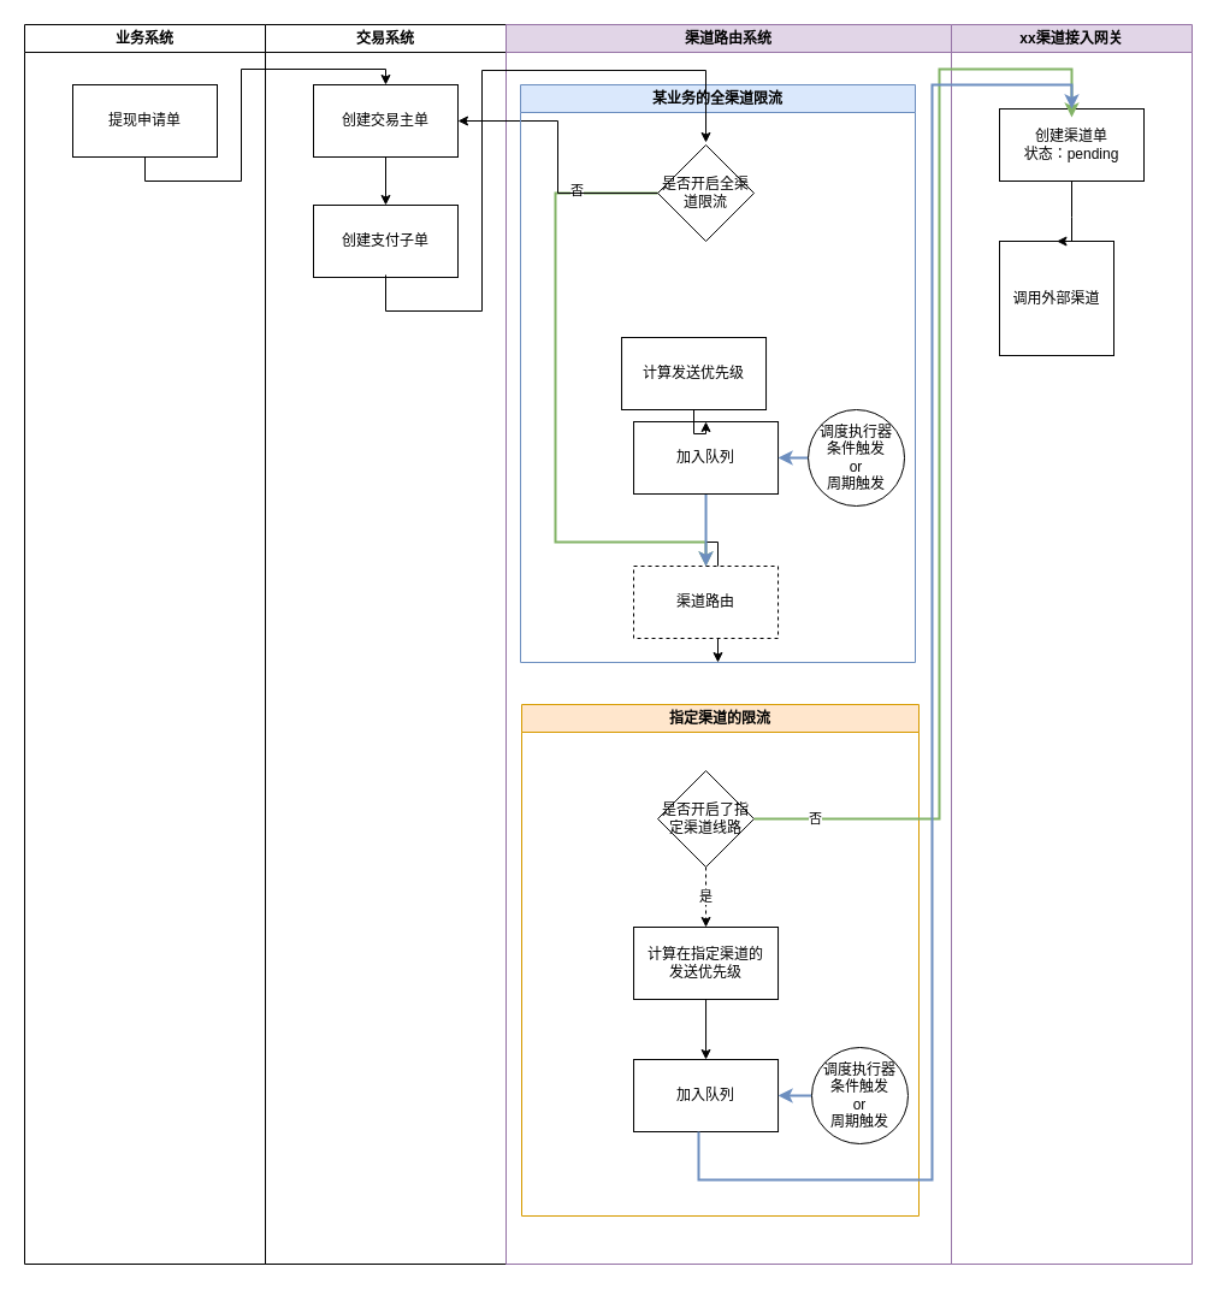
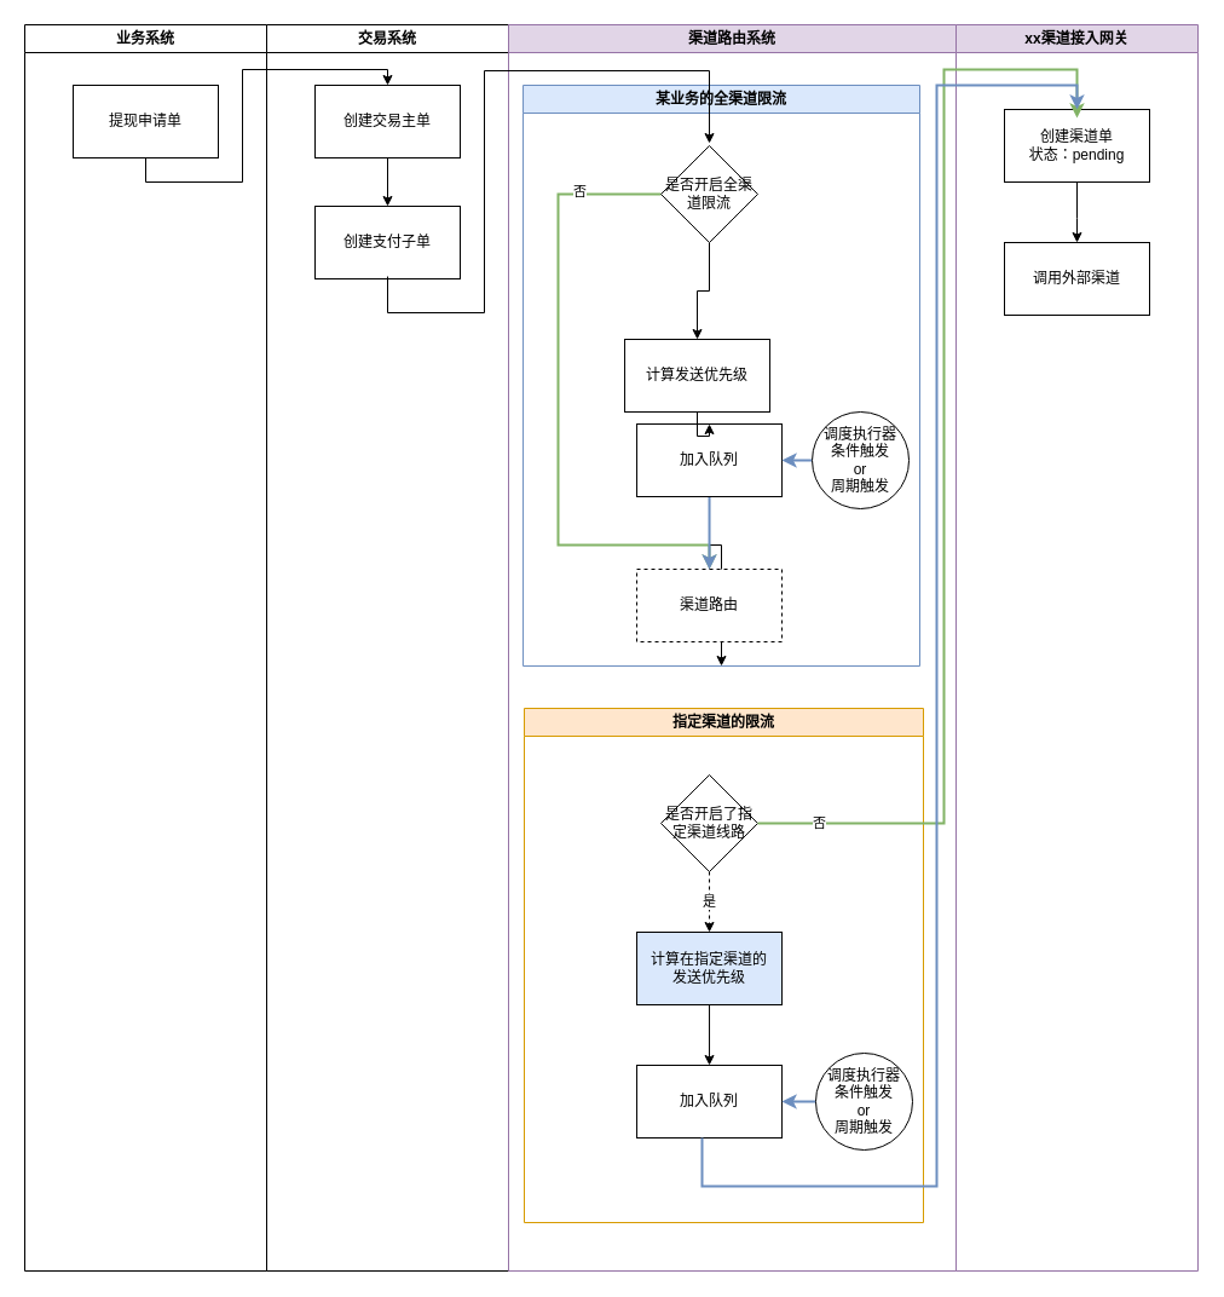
- <mxCell id="11" style="edgeStyle=orthogonalEdgeStyle;rounded=0;orthogonalLoop=1;jettySize=auto;html=1;" edge="1" parent="8" source="12" target="6"><mxGeometry relative="1" as="geometry" /></mxCell>
+ <mxCell id="11" style="edgeStyle=orthogonalEdgeStyle;rounded=0;orthogonalLoop=1;jettySize=auto;html=1;entryX=0.5;entryY=0;entryDx=0;entryDy=0;" edge="1" parent="8" source="12" target="18"><mxGeometry relative="1" as="geometry" /></mxCell>
- <mxCell id="32" value="调用外部渠道" style="rounded=0;whiteSpace=wrap;html=1;" vertex="1" parent="30"><mxGeometry x="40" y="180" width="95" height="95" as="geometry" /></mxCell>
+ <mxCell id="32" value="调用外部渠道" style="rounded=0;whiteSpace=wrap;html=1;" vertex="1" parent="30"><mxGeometry x="40" y="180" width="120" height="60" as="geometry" /></mxCell>
- <mxCell id="25" value="计算在指定渠道的&lt;br&gt;发送优先级" style="rounded=0;whiteSpace=wrap;html=1;" vertex="1" parent="8"><mxGeometry x="106.04" y="750" width="120" height="60" as="geometry" /></mxCell>
+ <mxCell id="25" value="计算在指定渠道的&lt;br&gt;发送优先级" style="rounded=0;whiteSpace=wrap;html=1;fillColor=#dae8fc;" vertex="1" parent="8"><mxGeometry x="106.04" y="750" width="120" height="60" as="geometry" /></mxCell>
